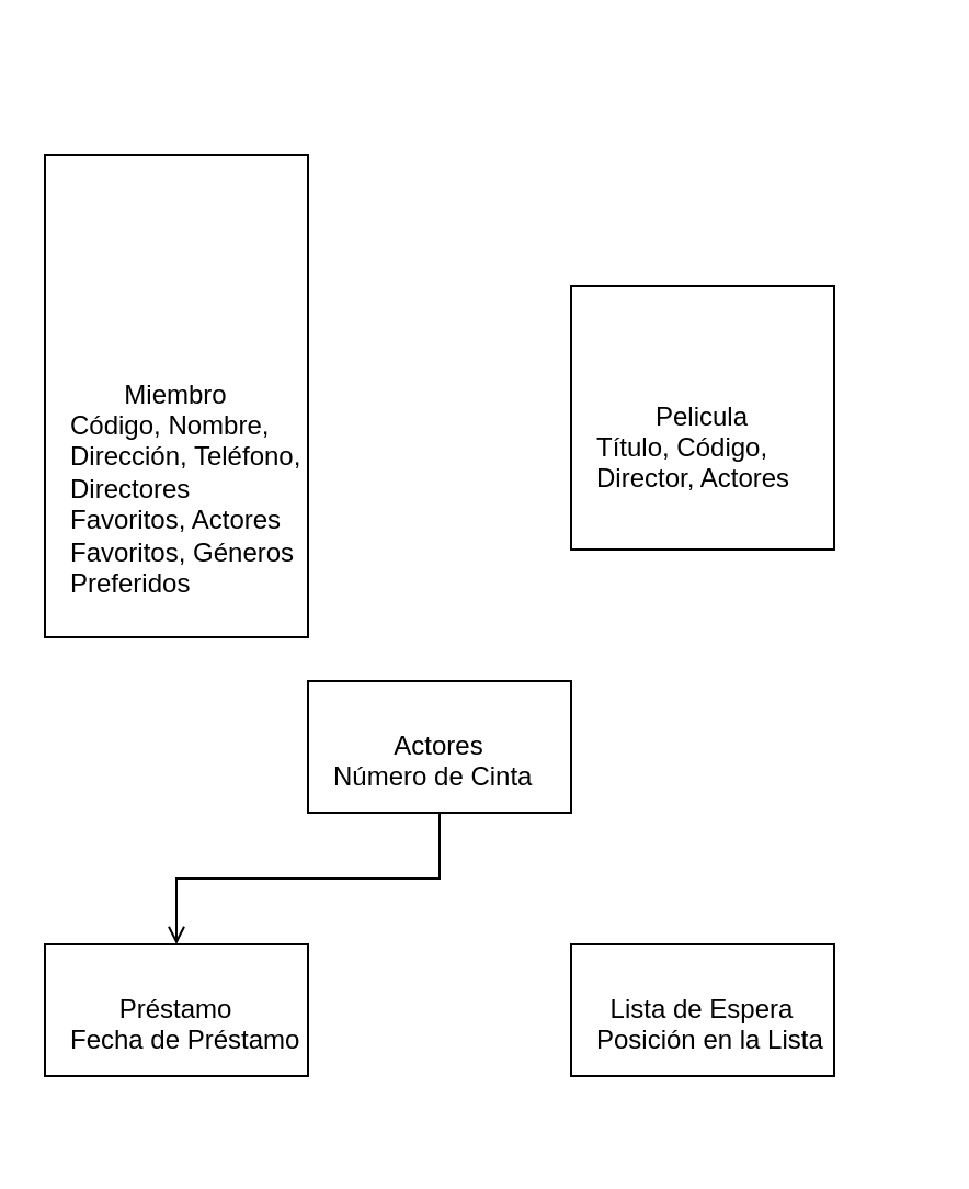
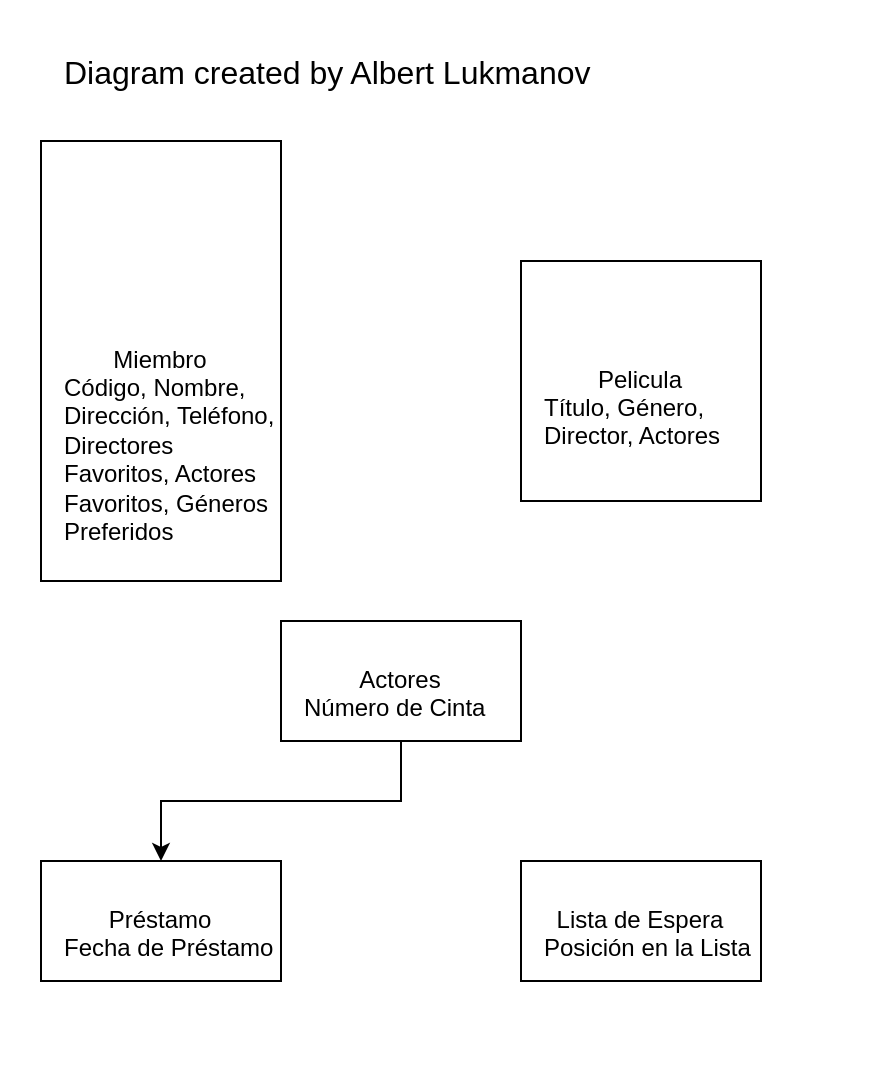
+ <mxCell id="2" value="Diagram created by Albert Lukmanov" style="text;strokeColor=none;fillColor=none;spacingLeft=10;whiteSpace=wrap;html=1;fontSize=16;" vertex="1" parent="1"><mxGeometry x="20" y="20" width="400" height="40" as="geometry" /></mxCell>
- <mxCell id="6" value="Título, Código, Director, Actores" style="text;strokeColor=none;fillColor=none;spacingLeft=10;whiteSpace=wrap;html=1;" parent="5" vertex="1"><mxGeometry y="60" width="120" height="120" as="geometry" /></mxCell>
+ <mxCell id="6" value="Título, Género, Director, Actores" style="text;strokeColor=none;fillColor=none;spacingLeft=10;whiteSpace=wrap;html=1;" parent="5" vertex="1"><mxGeometry y="60" width="120" height="120" as="geometry" /></mxCell>
- <mxCell id="13" style="edgeStyle=orthogonalEdgeStyle;rounded=0;orthogonalLoop=1;jettySize=auto;html=1;exitX=0.5;exitY=1;exitDx=0;exitDy=0;entryX=0.5;entryY=0;entryDx=0;entryDy=0;endArrow=open;" parent="1" source="7" target="9" edge="1"><mxGeometry relative="1" as="geometry" /></mxCell>
+ <mxCell id="13" style="edgeStyle=orthogonalEdgeStyle;rounded=0;orthogonalLoop=1;jettySize=auto;html=1;exitX=0.5;exitY=1;exitDx=0;exitDy=0;entryX=0.5;entryY=0;entryDx=0;entryDy=0;" parent="1" source="7" target="9" edge="1"><mxGeometry relative="1" as="geometry" /></mxCell>
